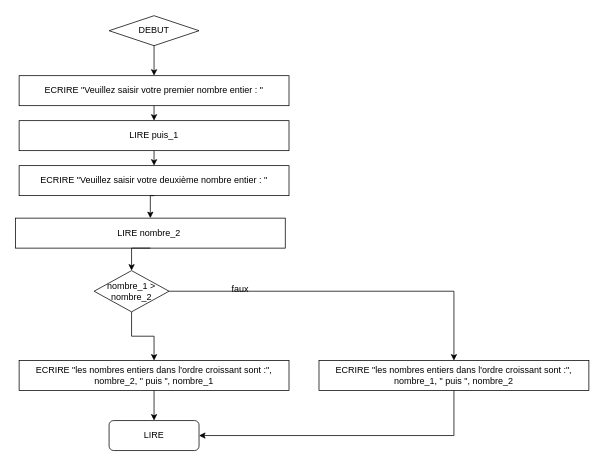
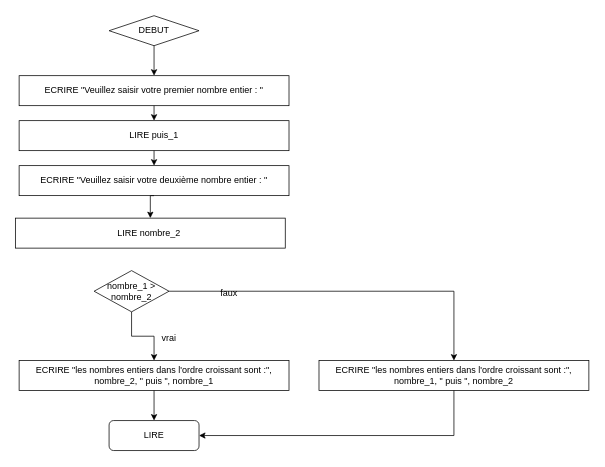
- <mxCell id="10" style="edgeStyle=orthogonalEdgeStyle;rounded=0;orthogonalLoop=1;jettySize=auto;html=1;exitX=0.5;exitY=1;exitDx=0;exitDy=0;entryX=0.5;entryY=0;entryDx=0;entryDy=0;" parent="1" source="11" target="18" edge="1"><mxGeometry relative="1" as="geometry" /></mxCell>
- <mxCell id="20" value="faux" style="text;html=1;strokeColor=none;fillColor=none;align=center;verticalAlign=middle;whiteSpace=wrap;rounded=0;" vertex="1" parent="1"><mxGeometry x="300" y="375" width="40" height="20" as="geometry" /></mxCell>
+ <mxCell id="20" value="faux" style="text;html=1;strokeColor=none;fillColor=none;align=center;verticalAlign=middle;whiteSpace=wrap;rounded=0;" vertex="1" parent="1"><mxGeometry x="285" y="380" width="40" height="20" as="geometry" /></mxCell>
+ <mxCell id="21" value="vrai" style="text;html=1;strokeColor=none;fillColor=none;align=center;verticalAlign=middle;whiteSpace=wrap;rounded=0;" vertex="1" parent="1"><mxGeometry x="205" y="440" width="40" height="20" as="geometry" /></mxCell>
